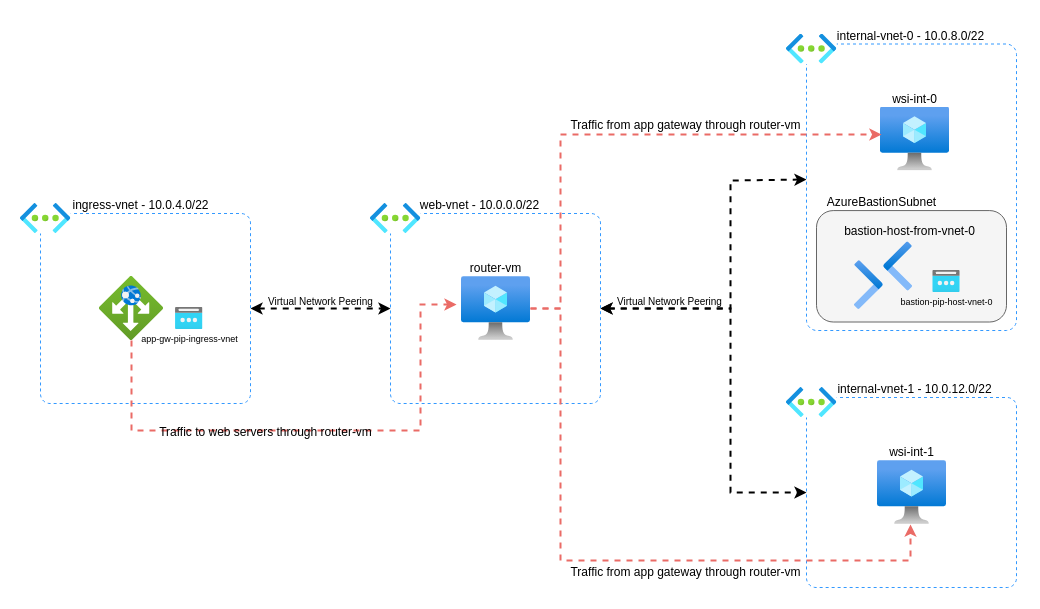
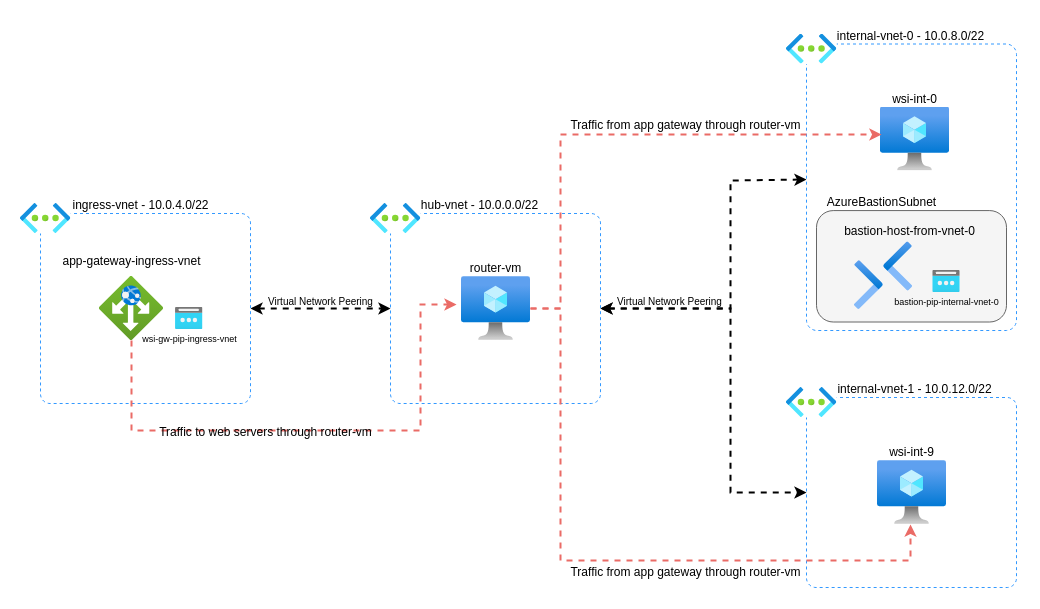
- <mxCell id="7" value="web-vnet - 10.0.0.0/22" style="text;html=1;align=center;verticalAlign=middle;resizable=0;points=[];autosize=1;strokeColor=none;fillColor=none;" vertex="1" parent="2"><mxGeometry x="39" width="140" height="30" as="geometry" /></mxCell>
+ <mxCell id="7" value="hub-vnet - 10.0.0.0/22" style="text;html=1;align=center;verticalAlign=middle;resizable=0;points=[];autosize=1;strokeColor=none;fillColor=none;" vertex="1" parent="2"><mxGeometry x="39" width="140" height="30" as="geometry" /></mxCell>
+ <mxCell id="19" value="app-gateway-ingress-vnet" style="text;html=1;align=center;verticalAlign=middle;resizable=0;points=[];autosize=1;strokeColor=none;fillColor=none;" vertex="1" parent="1"><mxGeometry x="51" y="246" width="160" height="30" as="geometry" /></mxCell>
- <mxCell id="45" value="bastion-pip-host-vnet-0" style="text;html=1;align=center;verticalAlign=middle;resizable=0;points=[];autosize=1;strokeColor=none;fillColor=none;fontSize=9;" vertex="1" parent="43"><mxGeometry x="-5" y="22" width="130" height="20" as="geometry" /></mxCell>
+ <mxCell id="45" value="bastion-pip-internal-vnet-0" style="text;html=1;align=center;verticalAlign=middle;resizable=0;points=[];autosize=1;strokeColor=none;fillColor=none;fontSize=9;" vertex="1" parent="43"><mxGeometry x="-5" y="22" width="130" height="20" as="geometry" /></mxCell>
- <mxCell id="22" value="app-gw-pip-ingress-vnet" style="text;html=1;align=center;verticalAlign=middle;resizable=0;points=[];autosize=1;strokeColor=none;fillColor=none;fontSize=9;" vertex="1" parent="20"><mxGeometry y="22" width="120" height="20" as="geometry" /></mxCell>
+ <mxCell id="22" value="wsi-gw-pip-ingress-vnet" style="text;html=1;align=center;verticalAlign=middle;resizable=0;points=[];autosize=1;strokeColor=none;fillColor=none;fontSize=9;" vertex="1" parent="20"><mxGeometry y="22" width="120" height="20" as="geometry" /></mxCell>
- <mxCell id="12" value="wsi-int-1" style="text;html=1;align=center;verticalAlign=middle;resizable=0;points=[];autosize=1;strokeColor=none;fillColor=none;" vertex="1" parent="8"><mxGeometry x="90" y="63" width="70" height="30" as="geometry" /></mxCell>
+ <mxCell id="12" value="wsi-int-9" style="text;html=1;align=center;verticalAlign=middle;resizable=0;points=[];autosize=1;strokeColor=none;fillColor=none;" vertex="1" parent="8"><mxGeometry x="90" y="63" width="70" height="30" as="geometry" /></mxCell>
